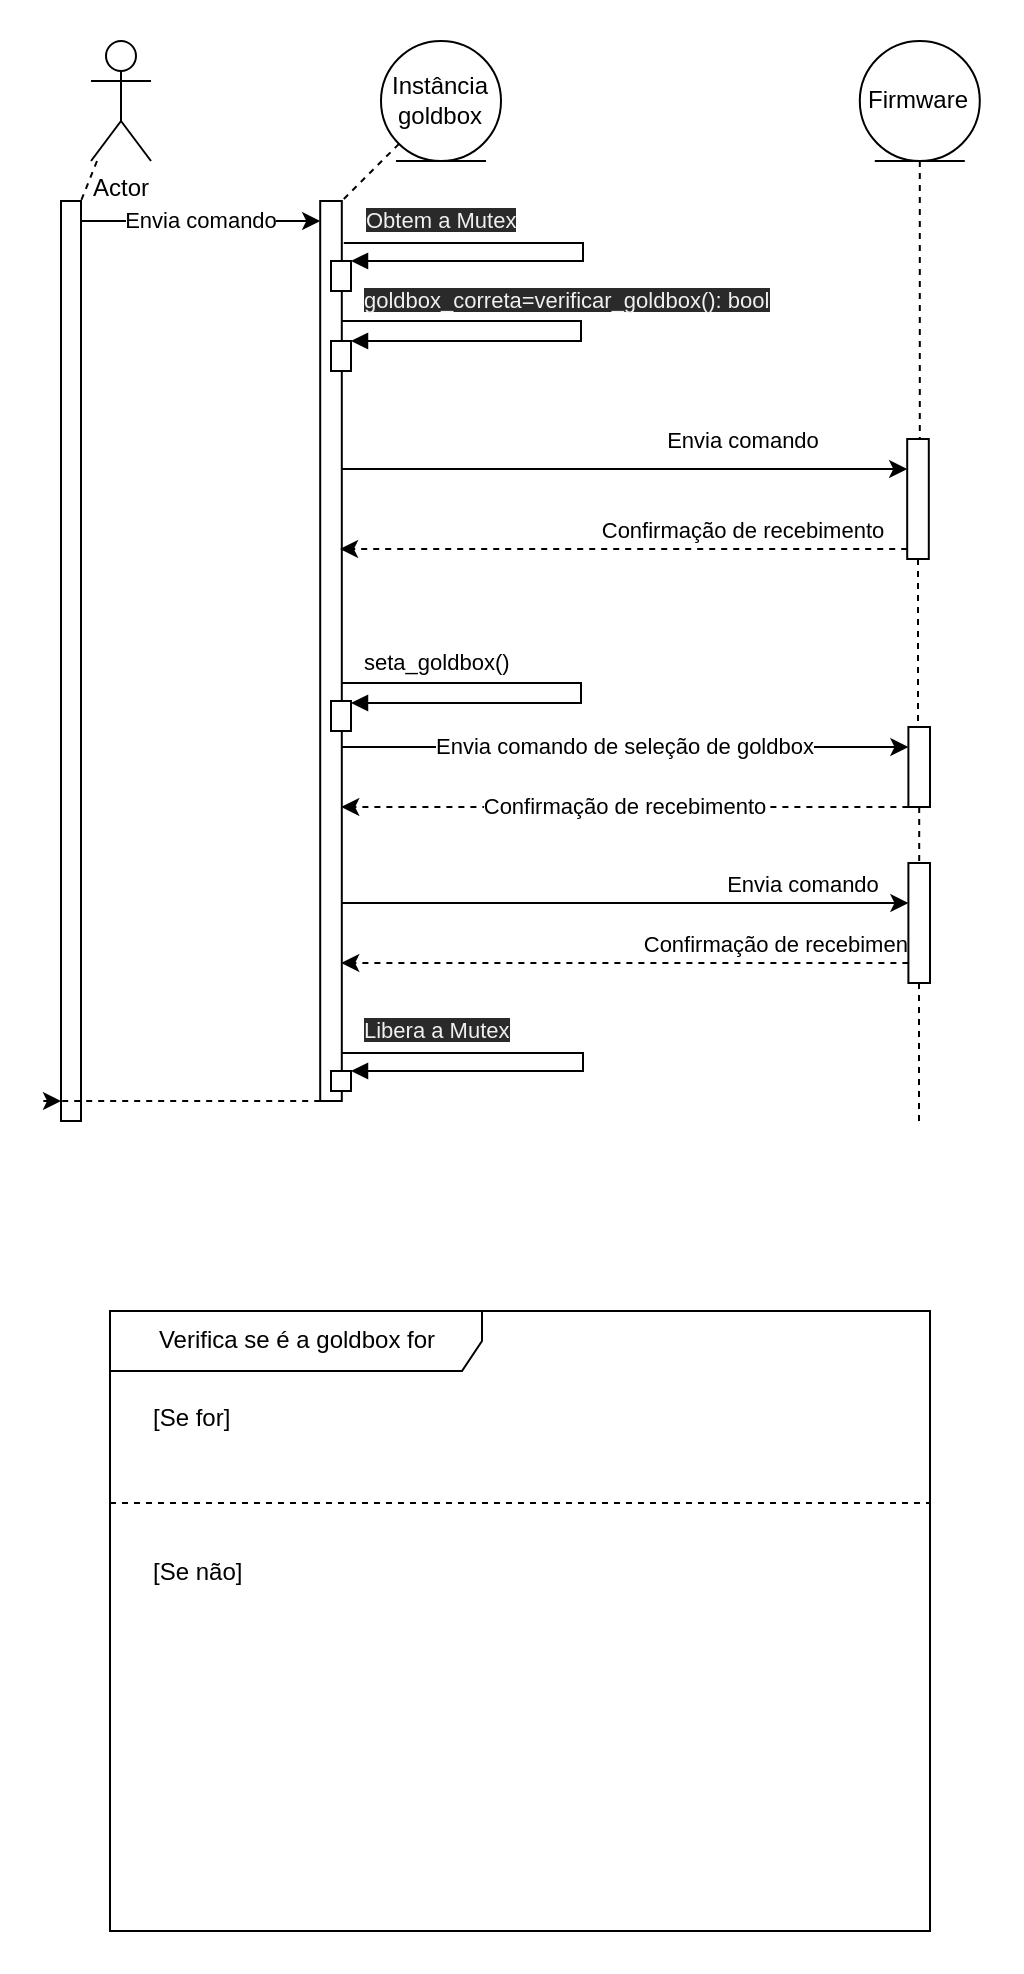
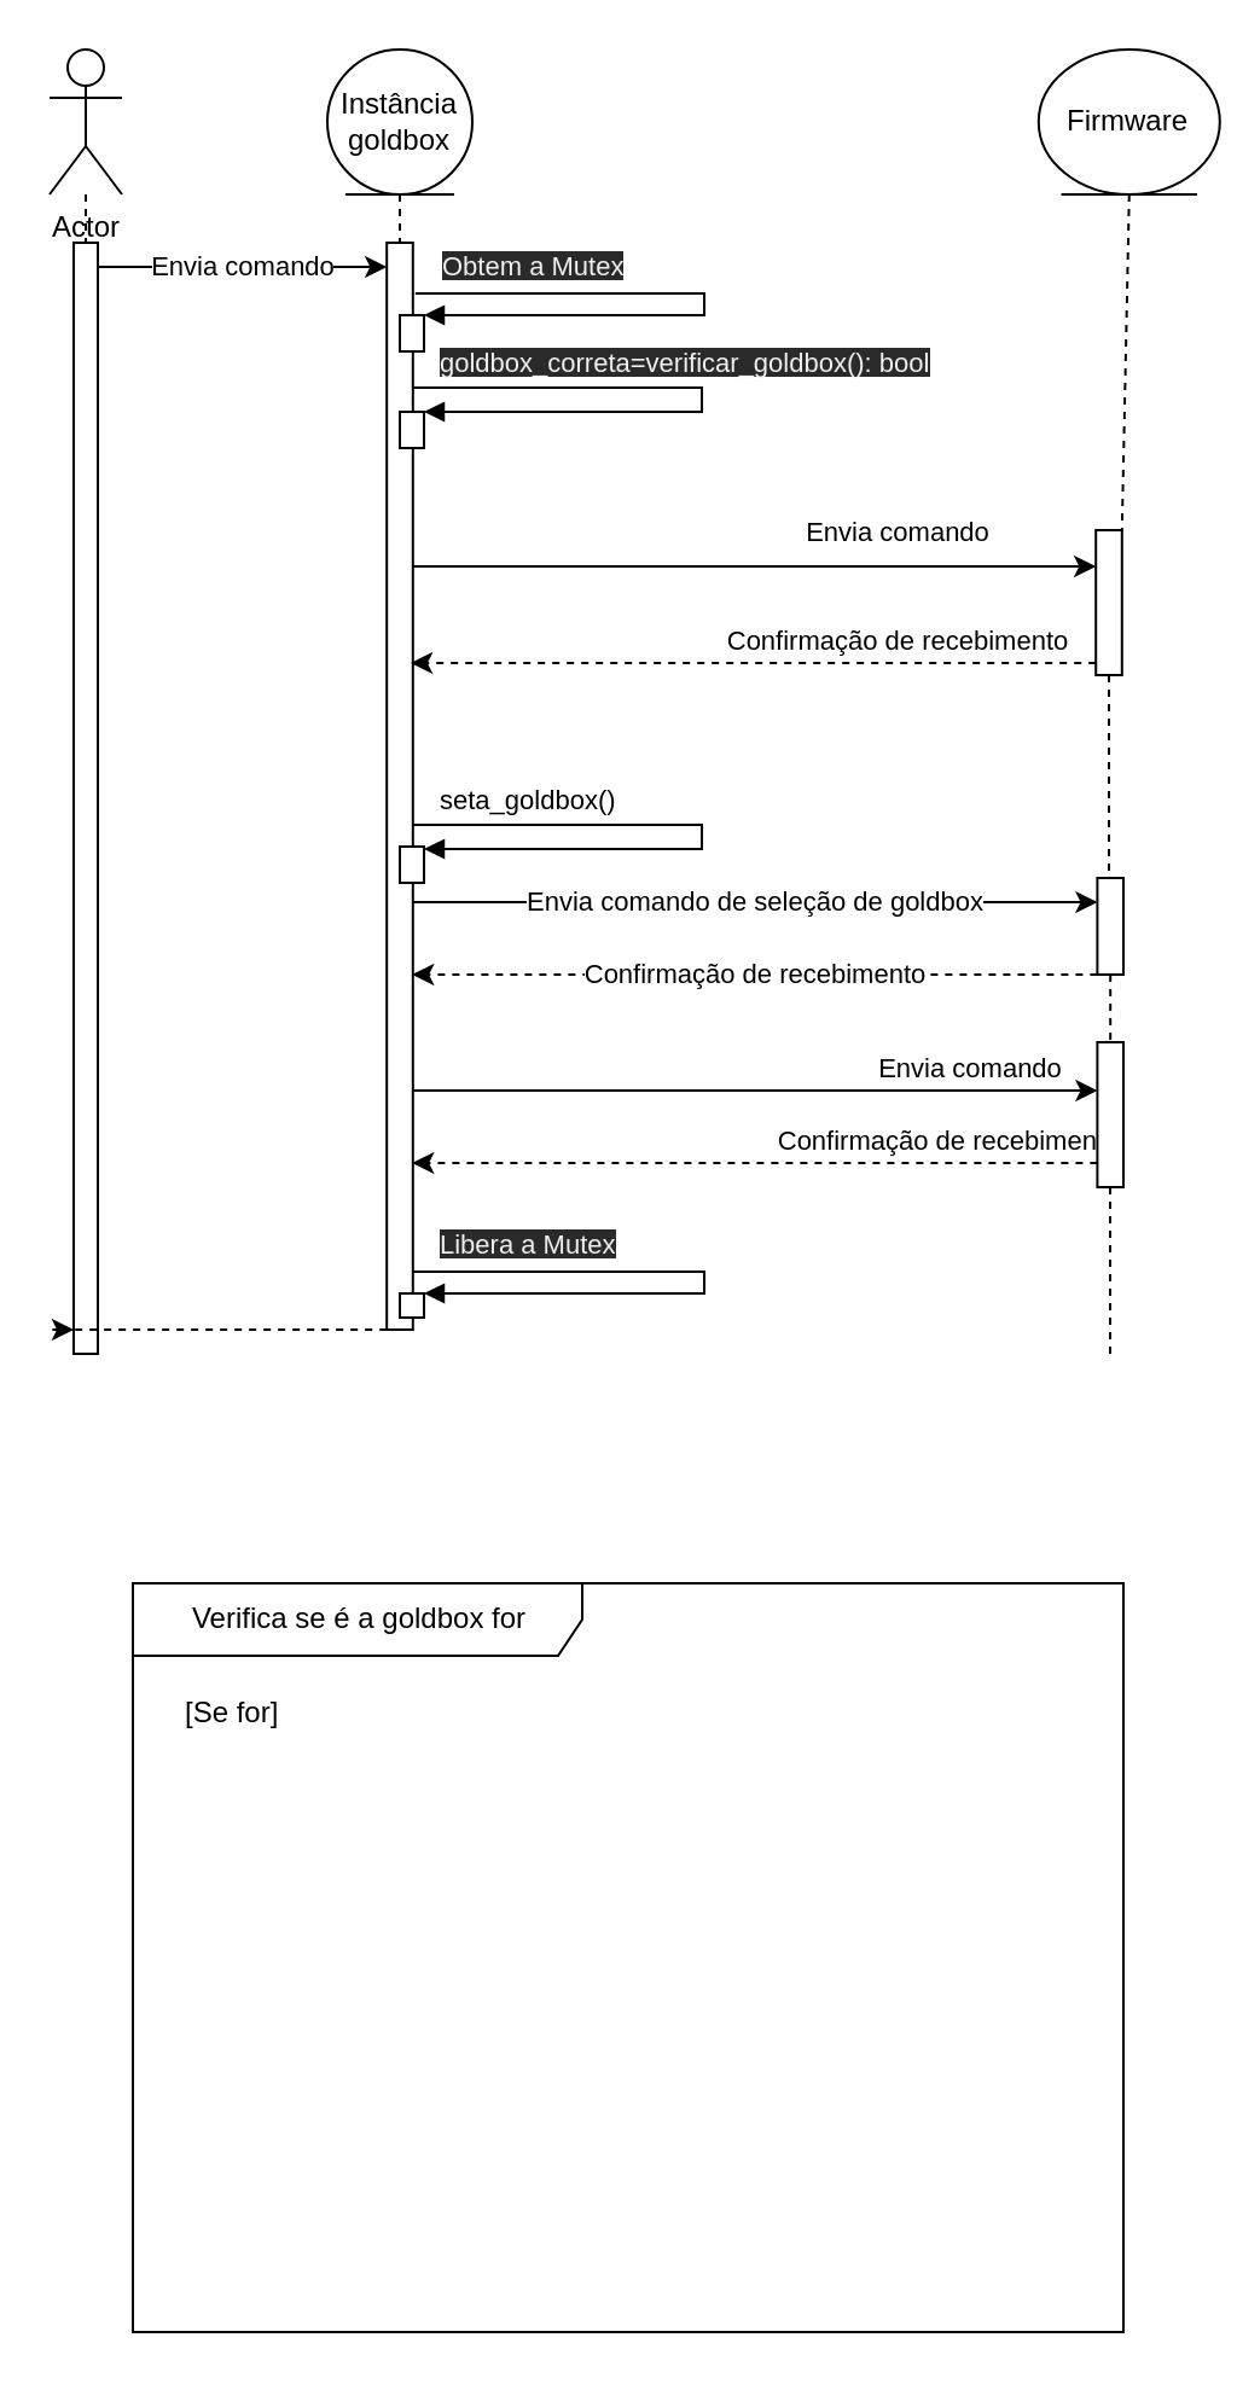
- <mxCell id="5" value="Actor" style="shape=umlActor;verticalLabelPosition=bottom;verticalAlign=top;html=1;" parent="1" vertex="1"><mxGeometry x="45" y="20" width="30" height="60" as="geometry" /></mxCell>
+ <mxCell id="5" value="Actor" style="shape=umlActor;verticalLabelPosition=bottom;verticalAlign=top;html=1;" parent="1" vertex="1"><mxGeometry x="20" y="20" width="30" height="60" as="geometry" /></mxCell>
- <mxCell id="9" value="Instância goldbox" style="ellipse;shape=umlEntity;whiteSpace=wrap;html=1;" parent="1" vertex="1"><mxGeometry x="190" y="20" width="60" height="60" as="geometry" /></mxCell>
+ <mxCell id="9" value="Instância goldbox" style="ellipse;shape=umlEntity;whiteSpace=wrap;html=1;" parent="1" vertex="1"><mxGeometry x="135" y="20" width="60" height="60" as="geometry" /></mxCell>
- <mxCell id="7" value="Firmware" style="ellipse;shape=umlEntity;whiteSpace=wrap;html=1;" parent="1" vertex="1"><mxGeometry x="429.4" y="20" width="60" height="60" as="geometry" /></mxCell>
+ <mxCell id="7" value="Firmware" style="ellipse;shape=umlEntity;whiteSpace=wrap;html=1;" parent="1" vertex="1"><mxGeometry x="429.4" y="20" width="75" height="60" as="geometry" /></mxCell>
- <mxCell id="17" value="[Se não]" style="line;strokeWidth=1;dashed=1;labelPosition=center;verticalLabelPosition=bottom;align=left;verticalAlign=top;spacingLeft=20;spacingTop=15;" parent="15" vertex="1"><mxGeometry y="89.737" width="410" height="12.4" as="geometry" /></mxCell>
